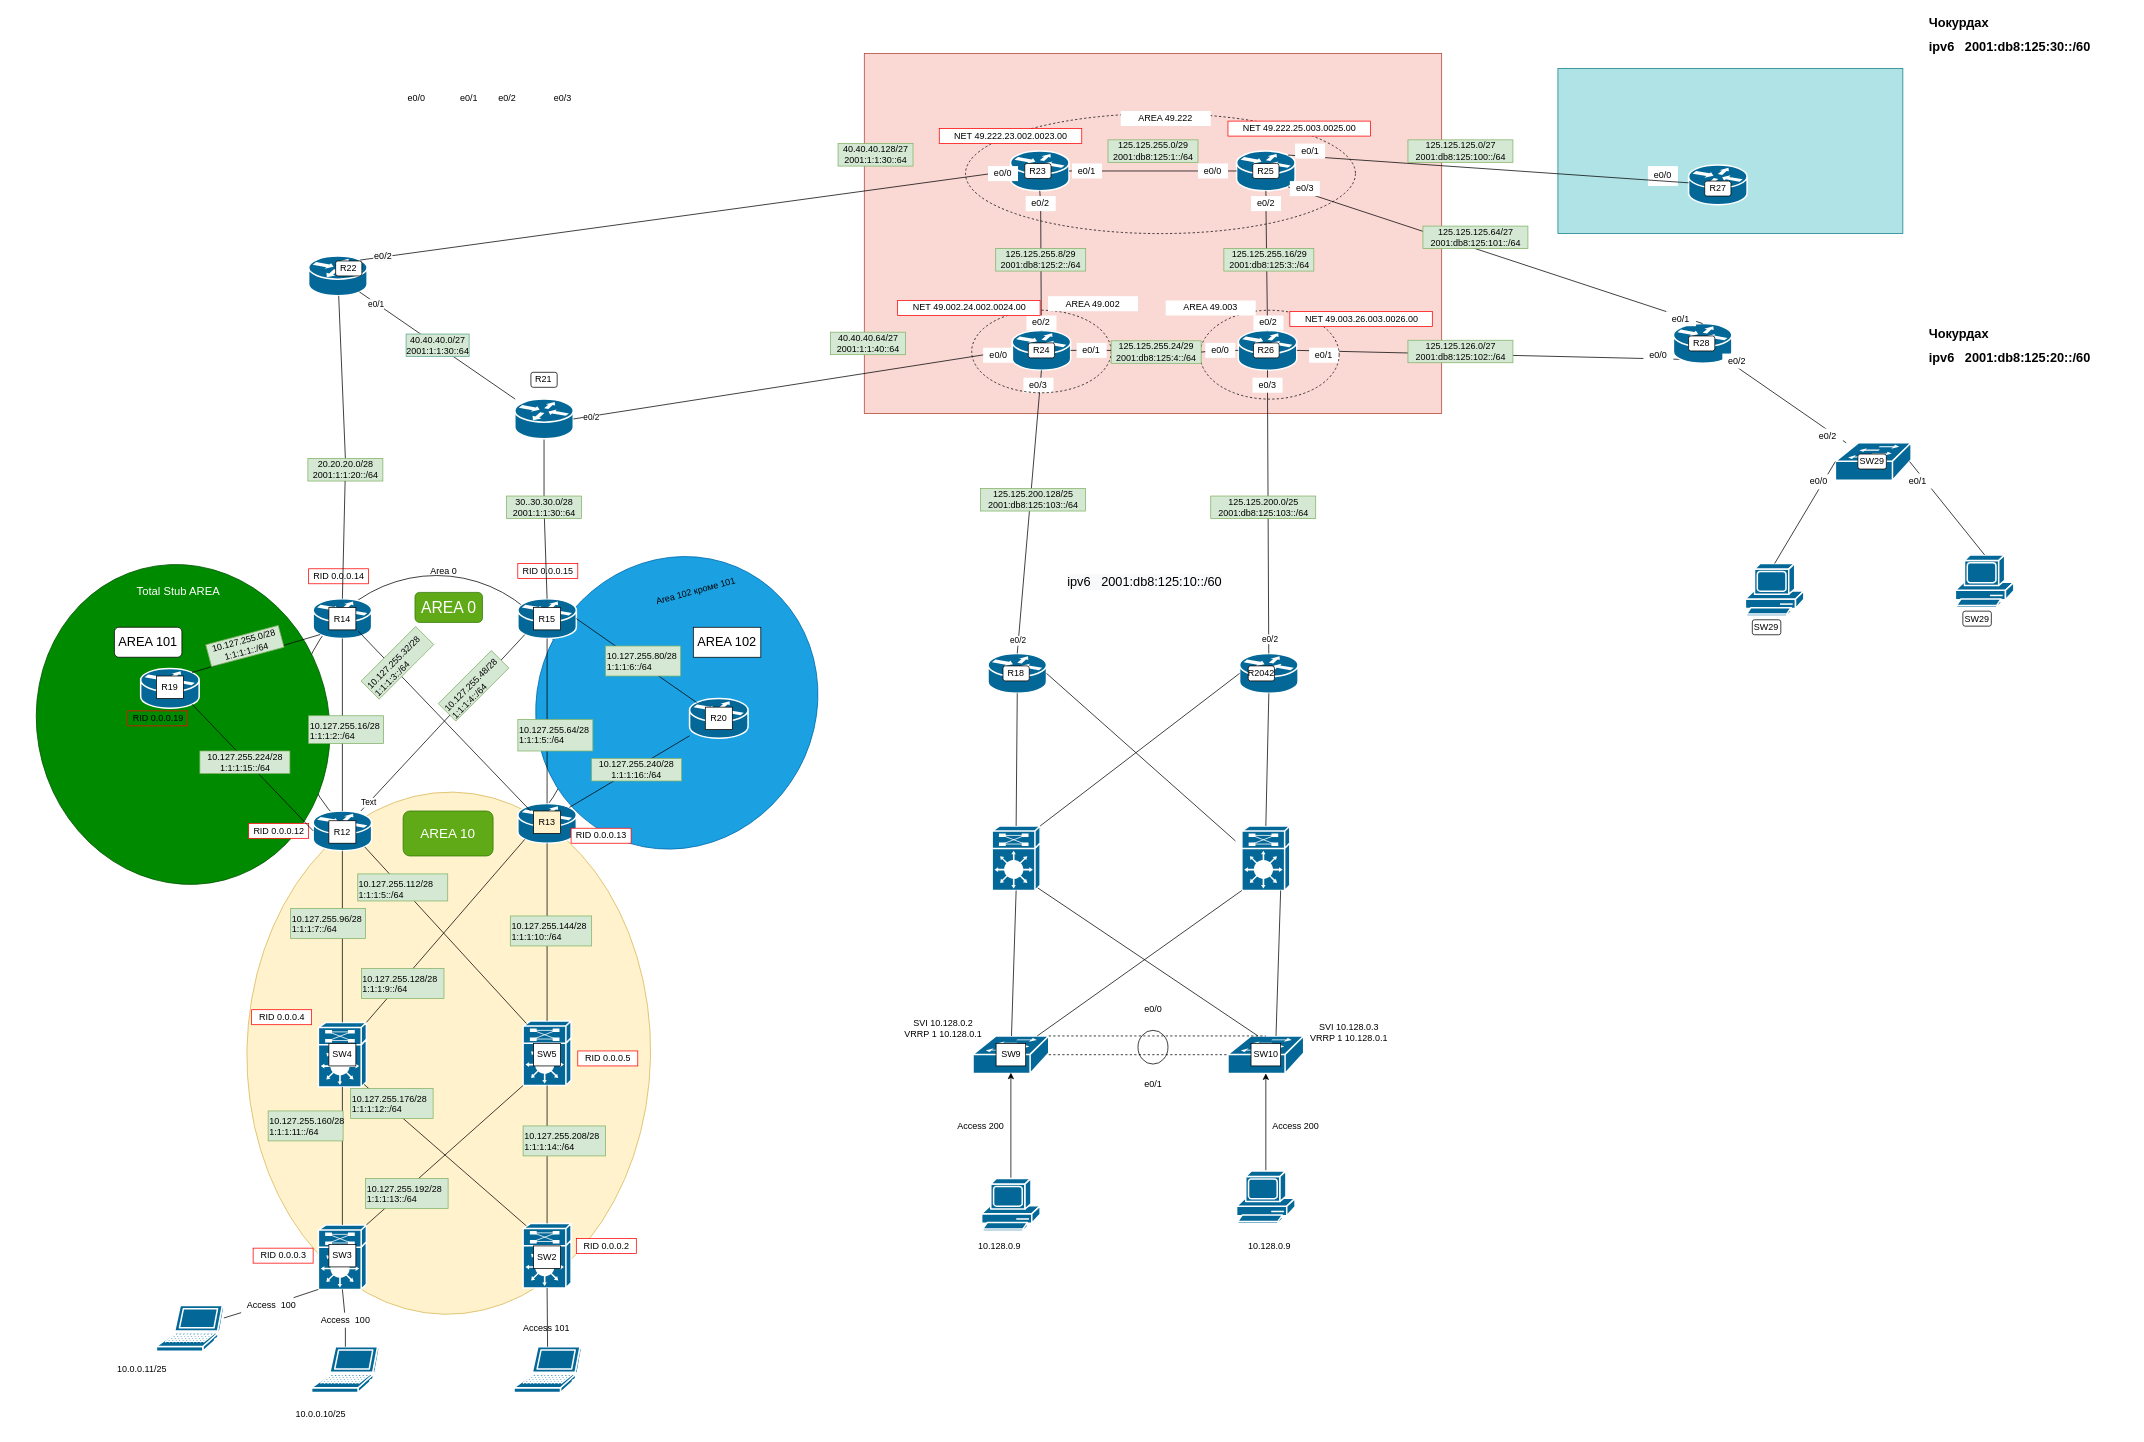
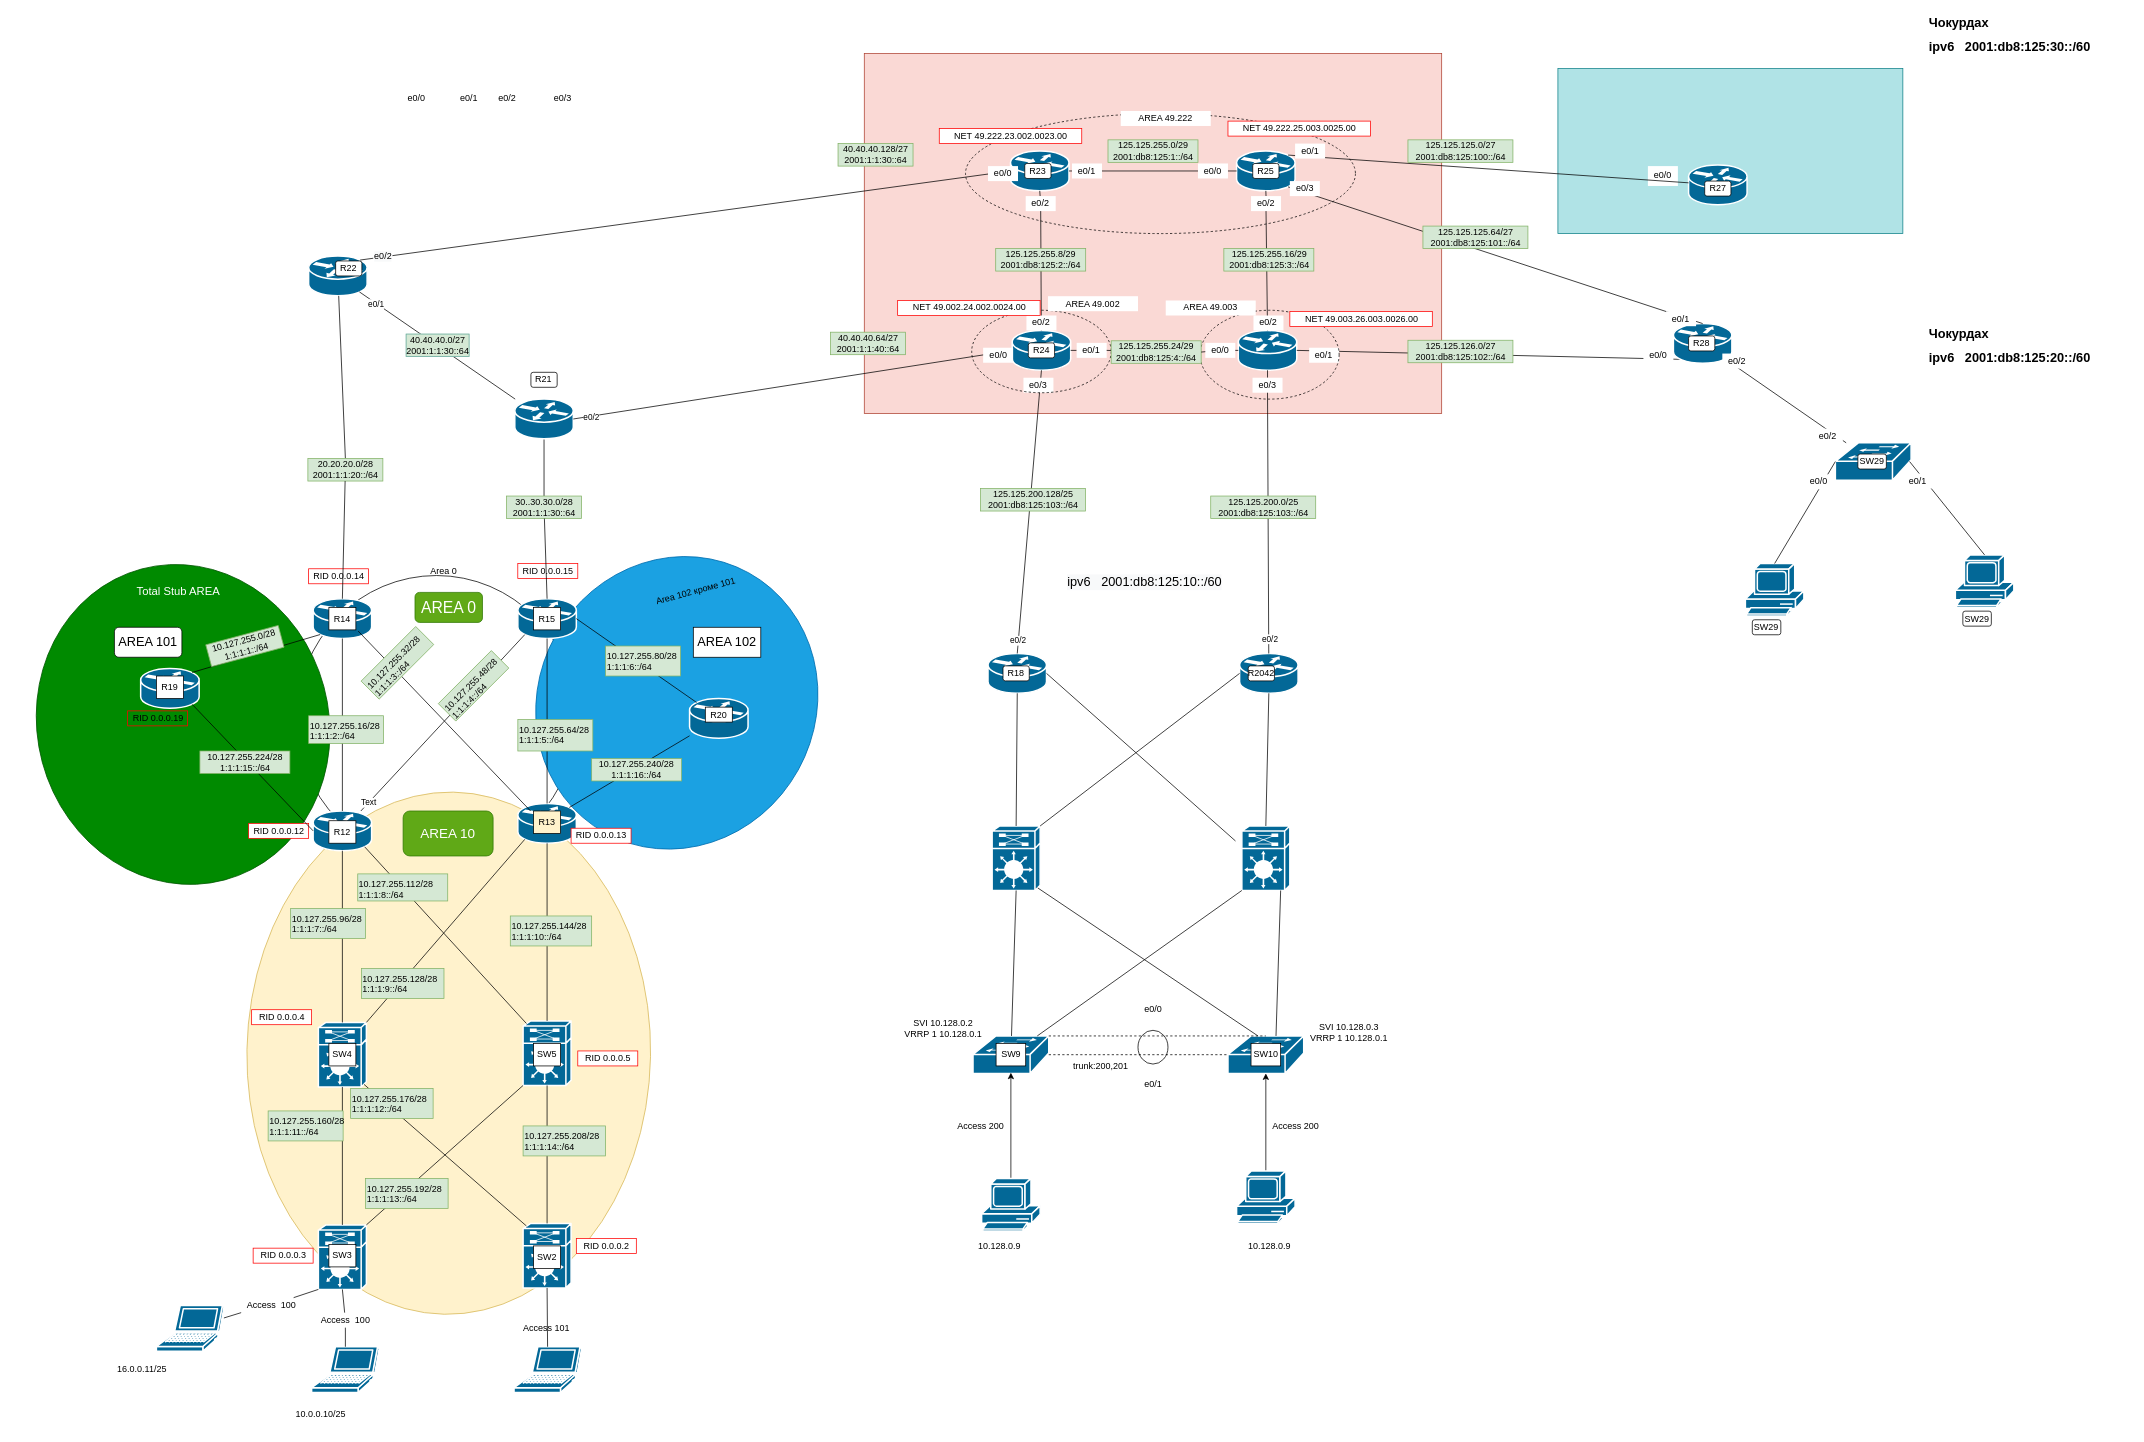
- <mxCell id="167" value="&lt;span&gt;R26&lt;/span&gt;" style="rounded=1;whiteSpace=wrap;html=1;fillColor=#ffffff;" parent="1" vertex="1"><mxGeometry x="1642" y="456.75" width="34.25" height="20" as="geometry" /></mxCell>
- <mxCell id="71" value="R20" style="rounded=0;whiteSpace=wrap;html=1;" parent="1" vertex="1"><mxGeometry x="911" y="942.5" width="36" height="30" as="geometry" /></mxCell>
+ <mxCell id="71" value="R20" style="rounded=0;whiteSpace=wrap;html=1;" parent="1" vertex="1"><mxGeometry x="911" y="942.5" width="36" height="20" as="geometry" /></mxCell>
- <mxCell id="92" value="10.127.255.112/28&lt;br&gt;1:1:1:5::/64" style="text;whiteSpace=wrap;html=1;fillColor=#d5e8d4;strokeColor=#82b366;" parent="1" vertex="1"><mxGeometry x="447.49" y="1164.89" width="120" height="36.11" as="geometry" /></mxCell>
+ <mxCell id="92" value="10.127.255.112/28&lt;br&gt;1:1:1:8::/64" style="text;whiteSpace=wrap;html=1;fillColor=#d5e8d4;strokeColor=#82b366;" parent="1" vertex="1"><mxGeometry x="447.49" y="1164.89" width="120" height="36.11" as="geometry" /></mxCell>
+ <mxCell id="24" value="trunk:200,201" style="text;html=1;align=center;verticalAlign=middle;resizable=0;points=[];autosize=1;" parent="1" vertex="1"><mxGeometry x="1393" y="1411" width="90" height="20" as="geometry" /></mxCell>
- <mxCell id="105" value="10.0.0.11/25" style="text;whiteSpace=wrap;html=1;" parent="1" vertex="1"><mxGeometry x="125" y="1811" width="90" height="30" as="geometry" /></mxCell>
+ <mxCell id="105" value="16.0.0.11/25" style="text;whiteSpace=wrap;html=1;" parent="1" vertex="1"><mxGeometry x="125" y="1811" width="90" height="30" as="geometry" /></mxCell>
